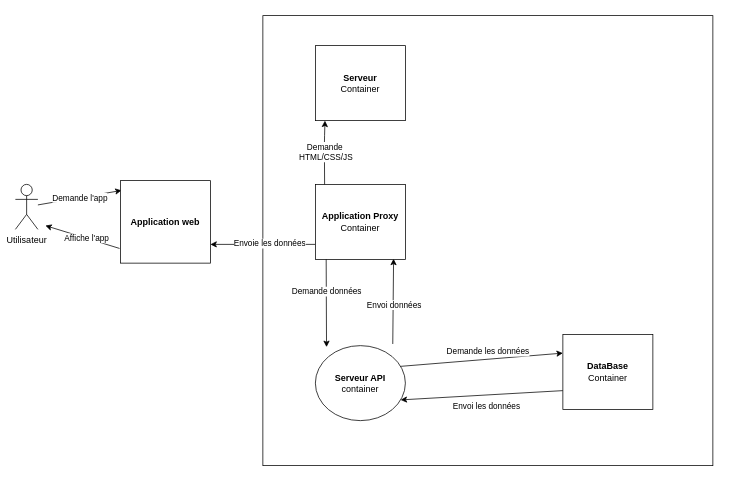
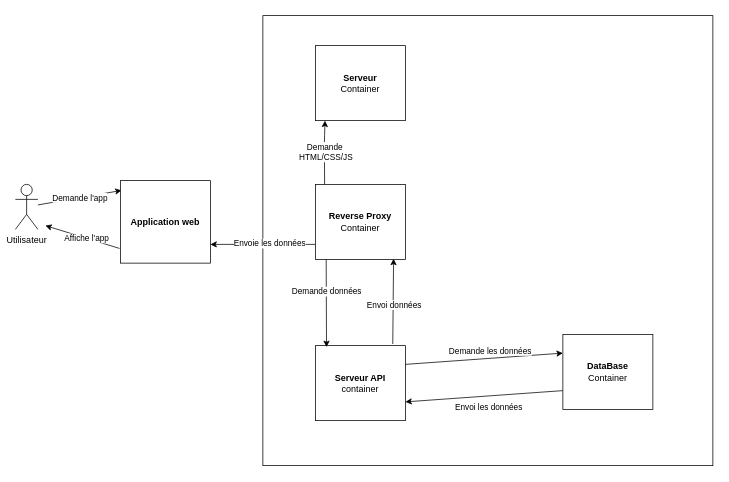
- <mxCell id="22" value="&lt;div&gt;&lt;b&gt;Application Proxy&lt;/b&gt;&lt;/div&gt;&lt;div&gt;Container&lt;/div&gt;" style="rounded=0;whiteSpace=wrap;html=1;" parent="1" vertex="1"><mxGeometry x="420" y="245" width="120" height="100" as="geometry" /></mxCell>
+ <mxCell id="22" value="&lt;div&gt;&lt;b&gt;Reverse Proxy&lt;/b&gt;&lt;/div&gt;&lt;div&gt;Container&lt;/div&gt;" style="rounded=0;whiteSpace=wrap;html=1;" parent="1" vertex="1"><mxGeometry x="420" y="245" width="120" height="100" as="geometry" /></mxCell>
- <mxCell id="5" value="&lt;div&gt;&lt;b&gt;Serveur API&lt;/b&gt;&lt;/div&gt;&lt;div&gt;container&lt;/div&gt;" style="ellipse;whiteSpace=wrap;html=1;" parent="1" vertex="1"><mxGeometry x="420" y="460" width="120" height="100" as="geometry" /></mxCell>
+ <mxCell id="5" value="&lt;div&gt;&lt;b&gt;Serveur API&lt;/b&gt;&lt;/div&gt;&lt;div&gt;container&lt;/div&gt;" style="rounded=0;whiteSpace=wrap;html=1;" parent="1" vertex="1"><mxGeometry x="420" y="460" width="120" height="100" as="geometry" /></mxCell>
